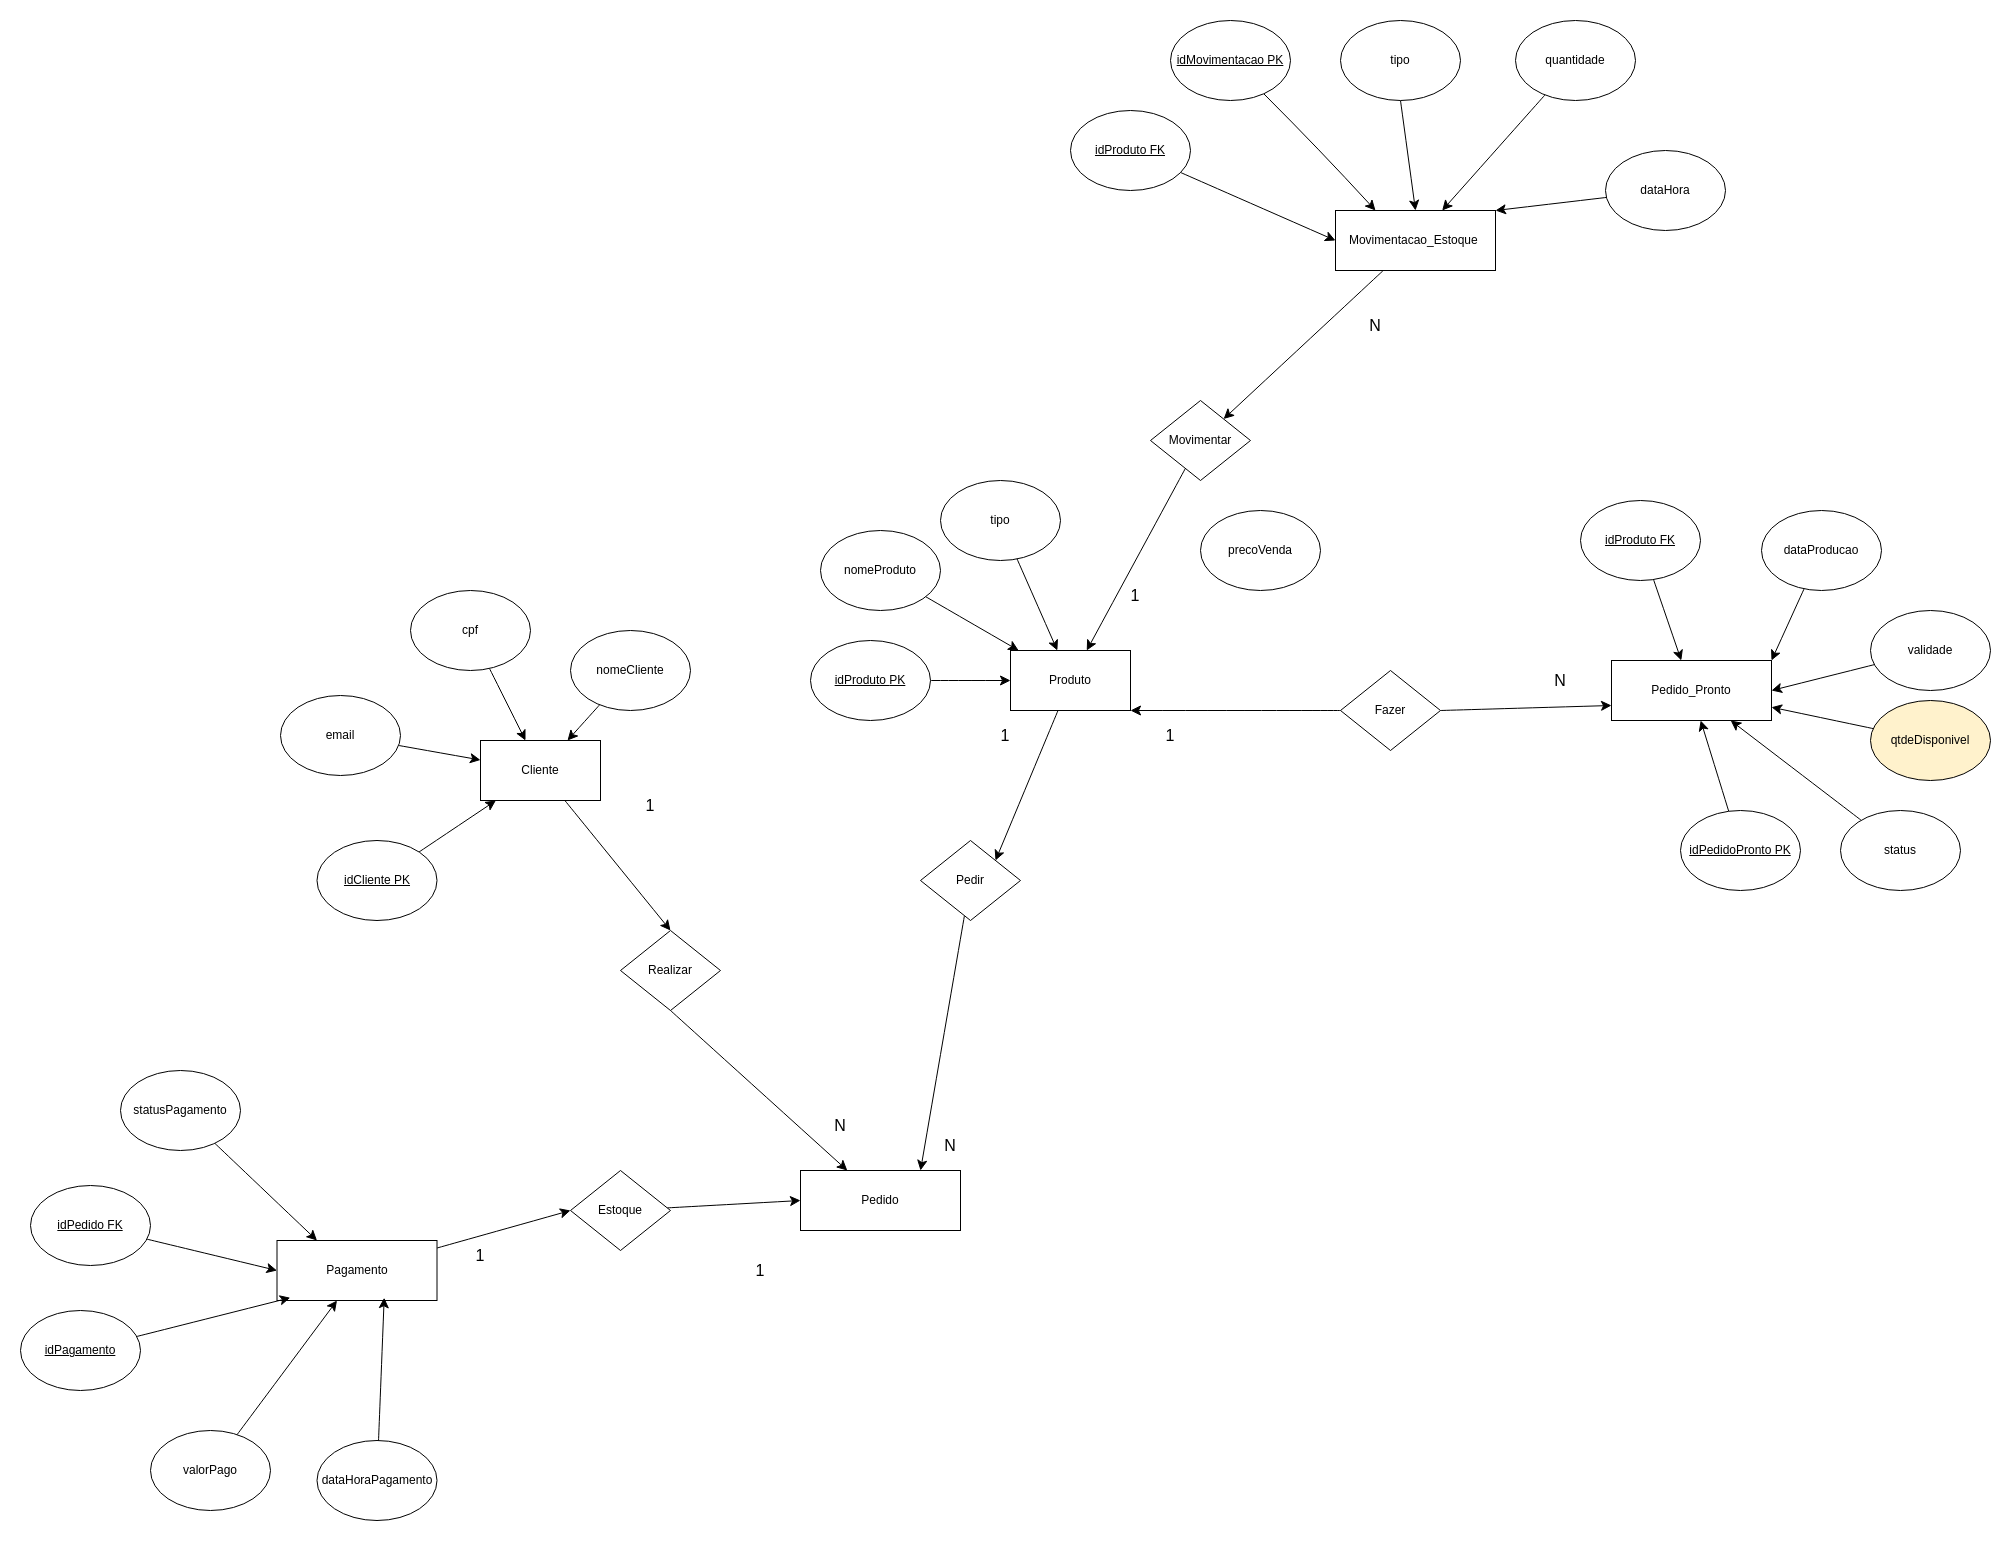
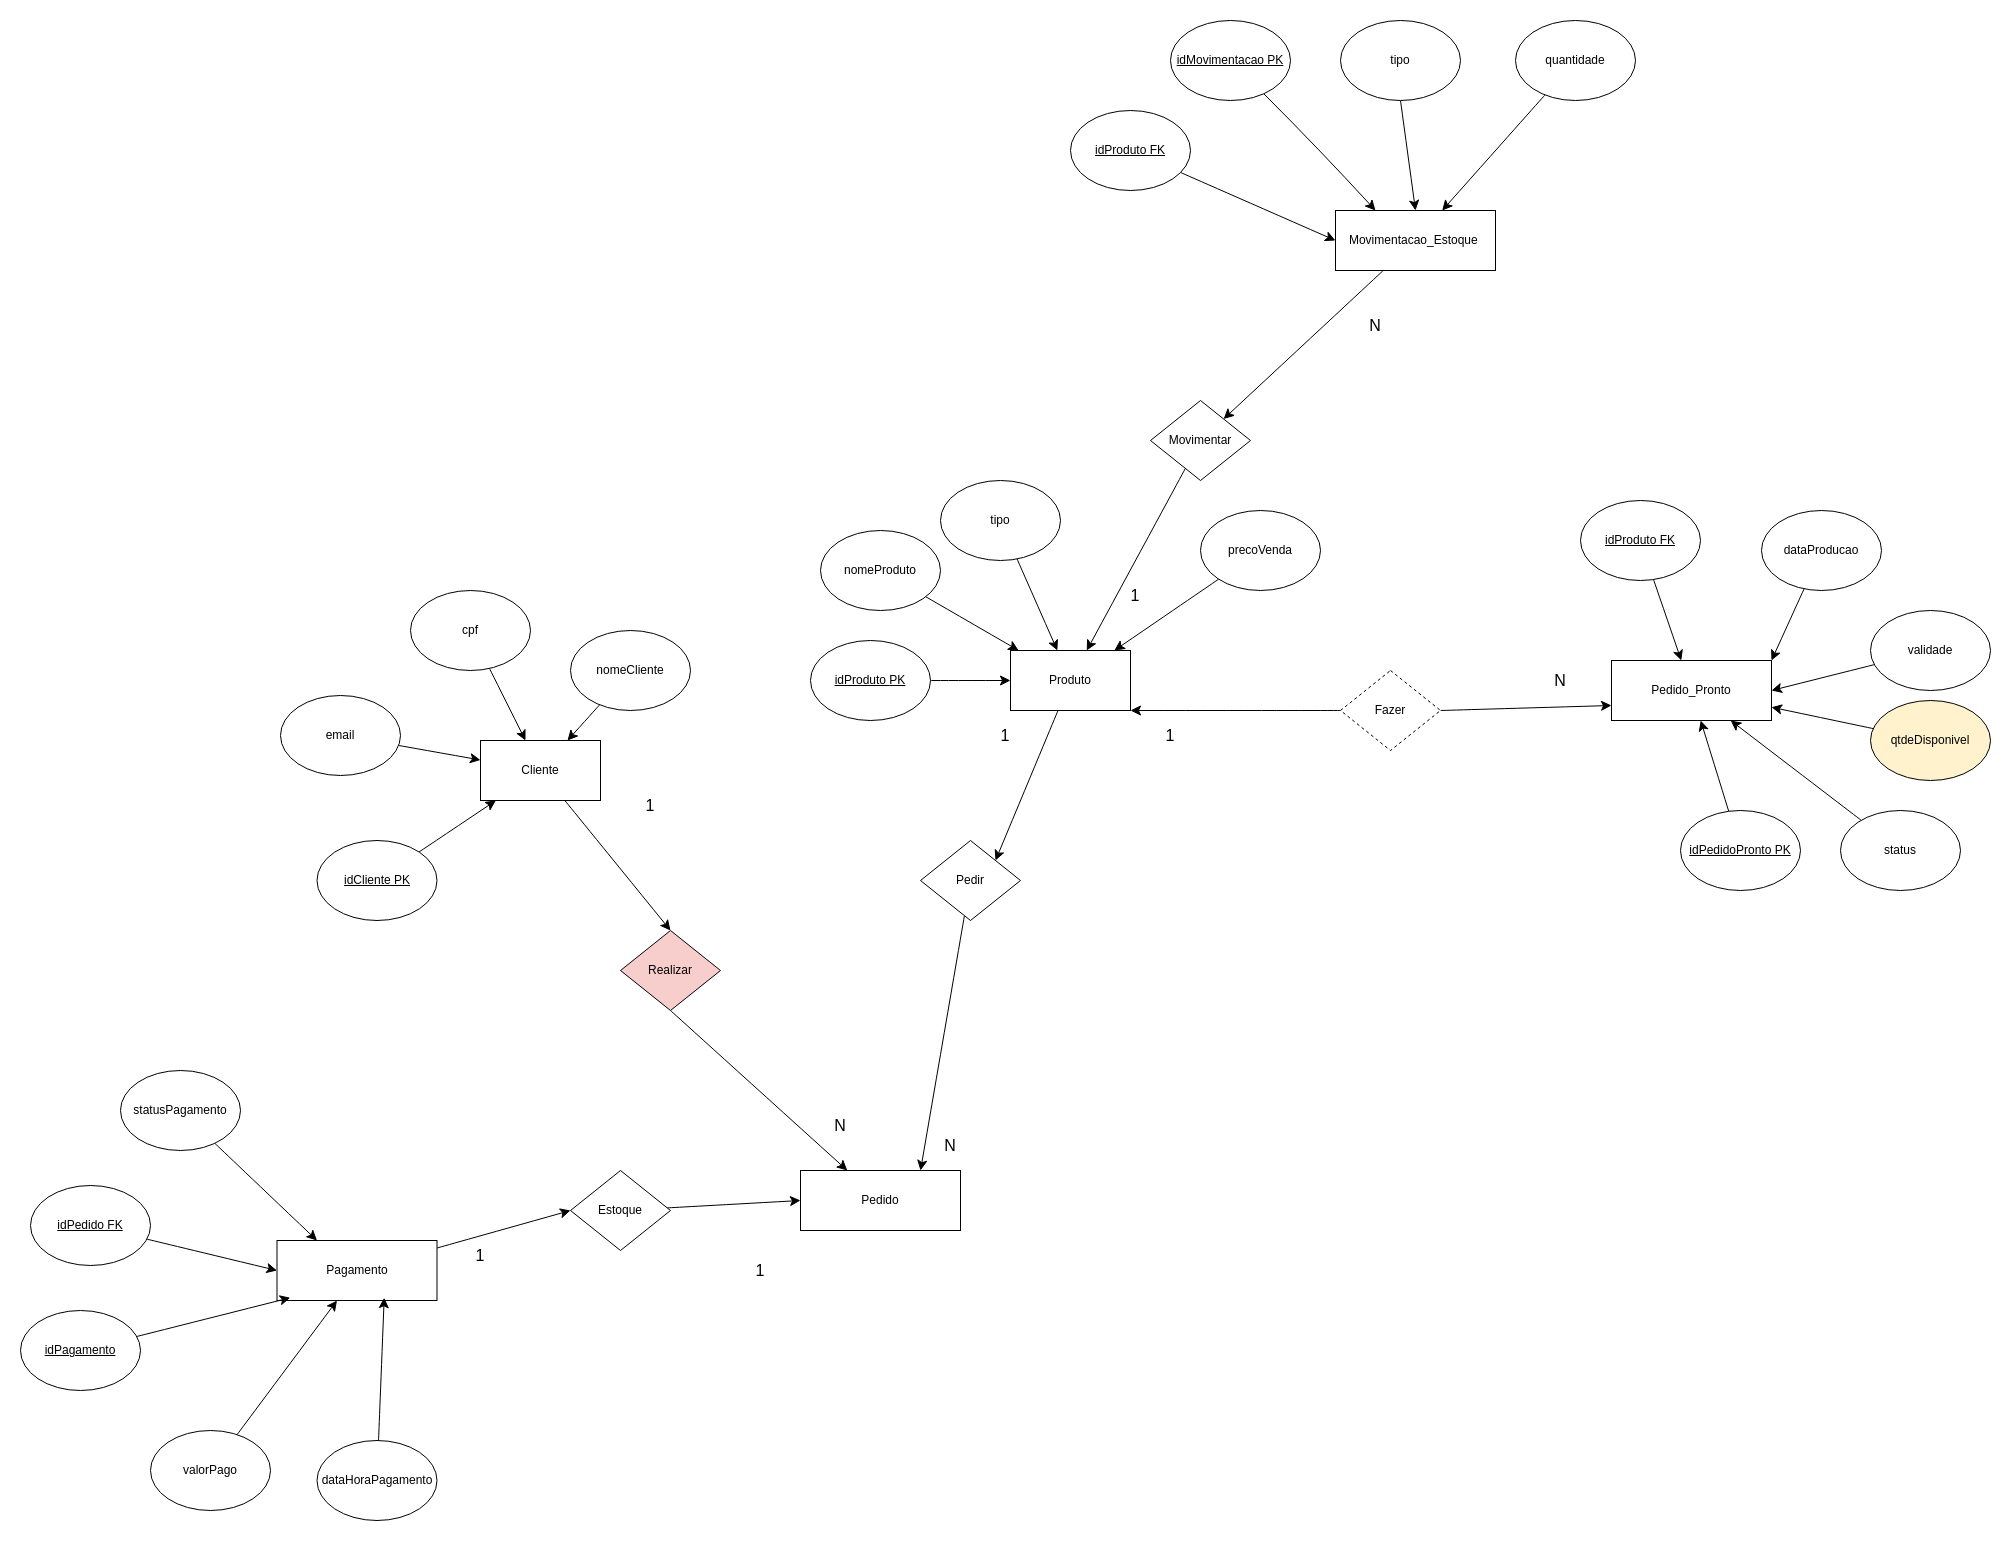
- <mxCell id="40" value="dataHora" style="ellipse;whiteSpace=wrap;html=1;" vertex="1" parent="34"><mxGeometry x="535" y="130" width="120" height="80" as="geometry" /></mxCell>
- <mxCell id="39" style="edgeStyle=none;curved=1;rounded=0;orthogonalLoop=1;jettySize=auto;html=1;fontSize=12;startSize=8;endSize=8;entryX=1;entryY=0;entryDx=0;entryDy=0;" edge="1" parent="34" source="40" target="35"><mxGeometry relative="1" as="geometry"><mxPoint x="357" y="240" as="targetPoint" /></mxGeometry></mxCell>
+ <mxCell id="23" style="edgeStyle=none;curved=1;rounded=0;orthogonalLoop=1;jettySize=auto;html=1;fontSize=12;startSize=8;endSize=8;" edge="1" parent="1" source="15" target="16"><mxGeometry relative="1" as="geometry" /></mxCell>
- <mxCell id="8" value="Fazer" style="rhombus;whiteSpace=wrap;html=1;" vertex="1" parent="1"><mxGeometry x="1340" y="670" width="100" height="80" as="geometry" /></mxCell>
+ <mxCell id="8" value="Fazer" style="rhombus;whiteSpace=wrap;html=1;dashed=1;" vertex="1" parent="1"><mxGeometry x="1340" y="670" width="100" height="80" as="geometry" /></mxCell>
- <mxCell id="5" value="Realizar" style="rhombus;whiteSpace=wrap;html=1;" vertex="1" parent="1"><mxGeometry x="620" y="930" width="100" height="80" as="geometry" /></mxCell>
+ <mxCell id="5" value="Realizar" style="rhombus;whiteSpace=wrap;html=1;fillColor=#f8cecc;" vertex="1" parent="1"><mxGeometry x="620" y="930" width="100" height="80" as="geometry" /></mxCell>
